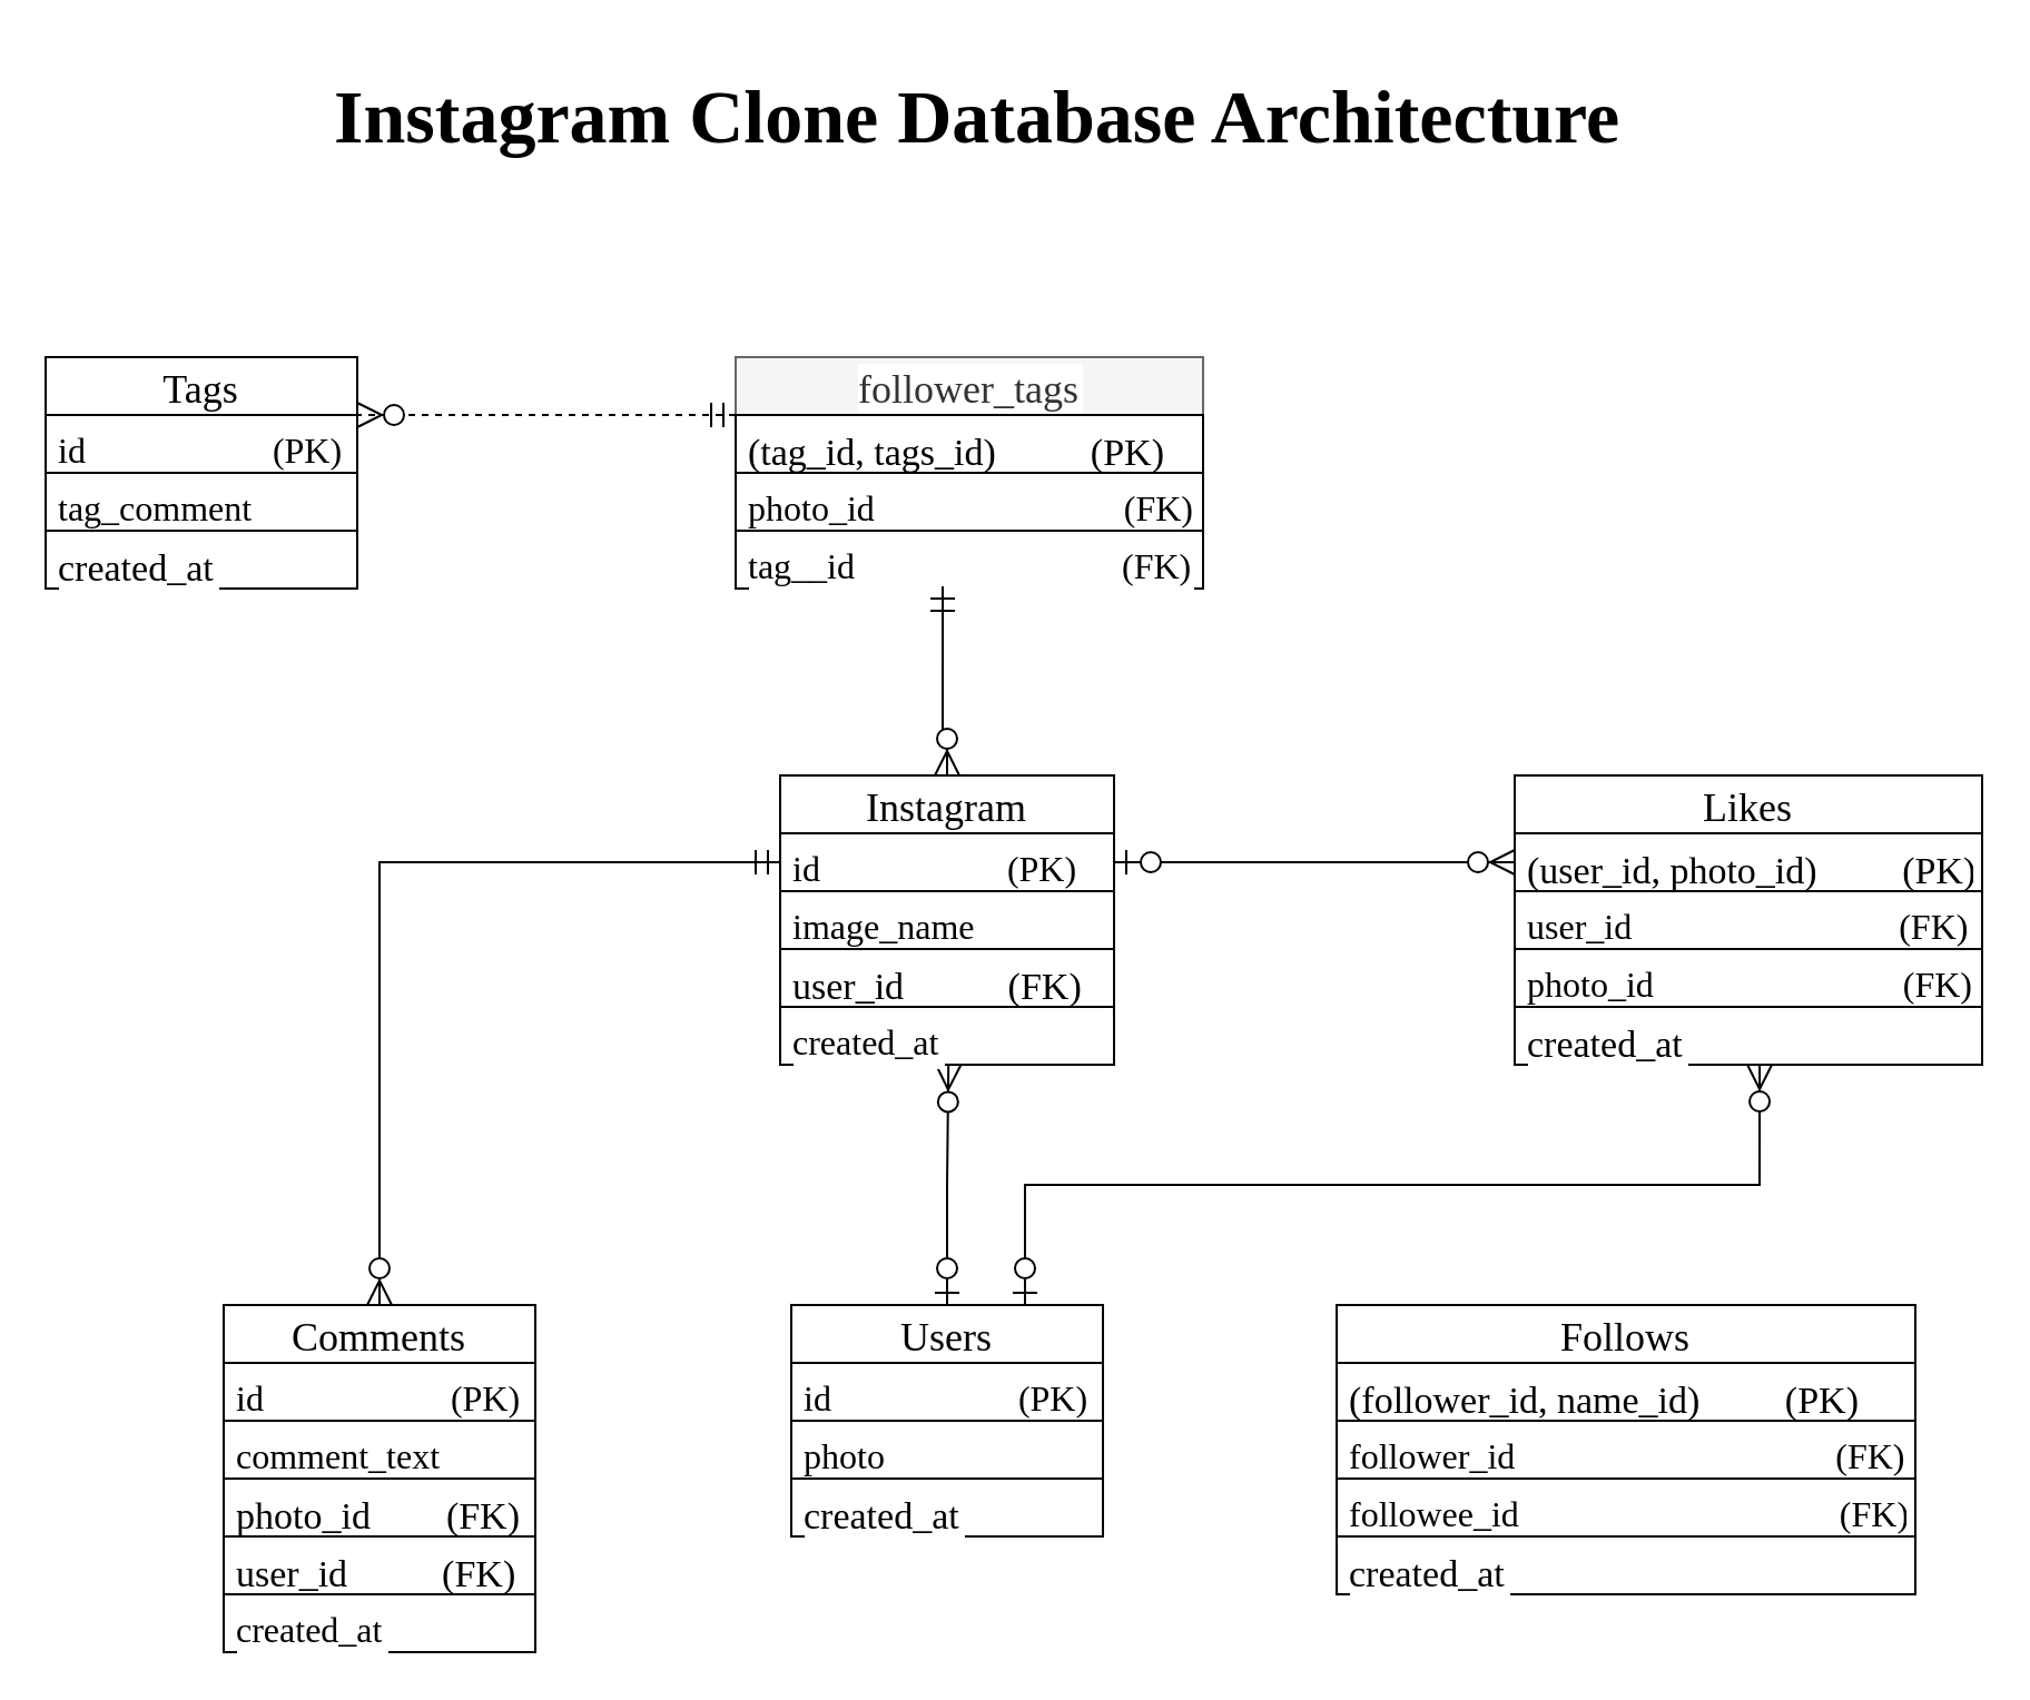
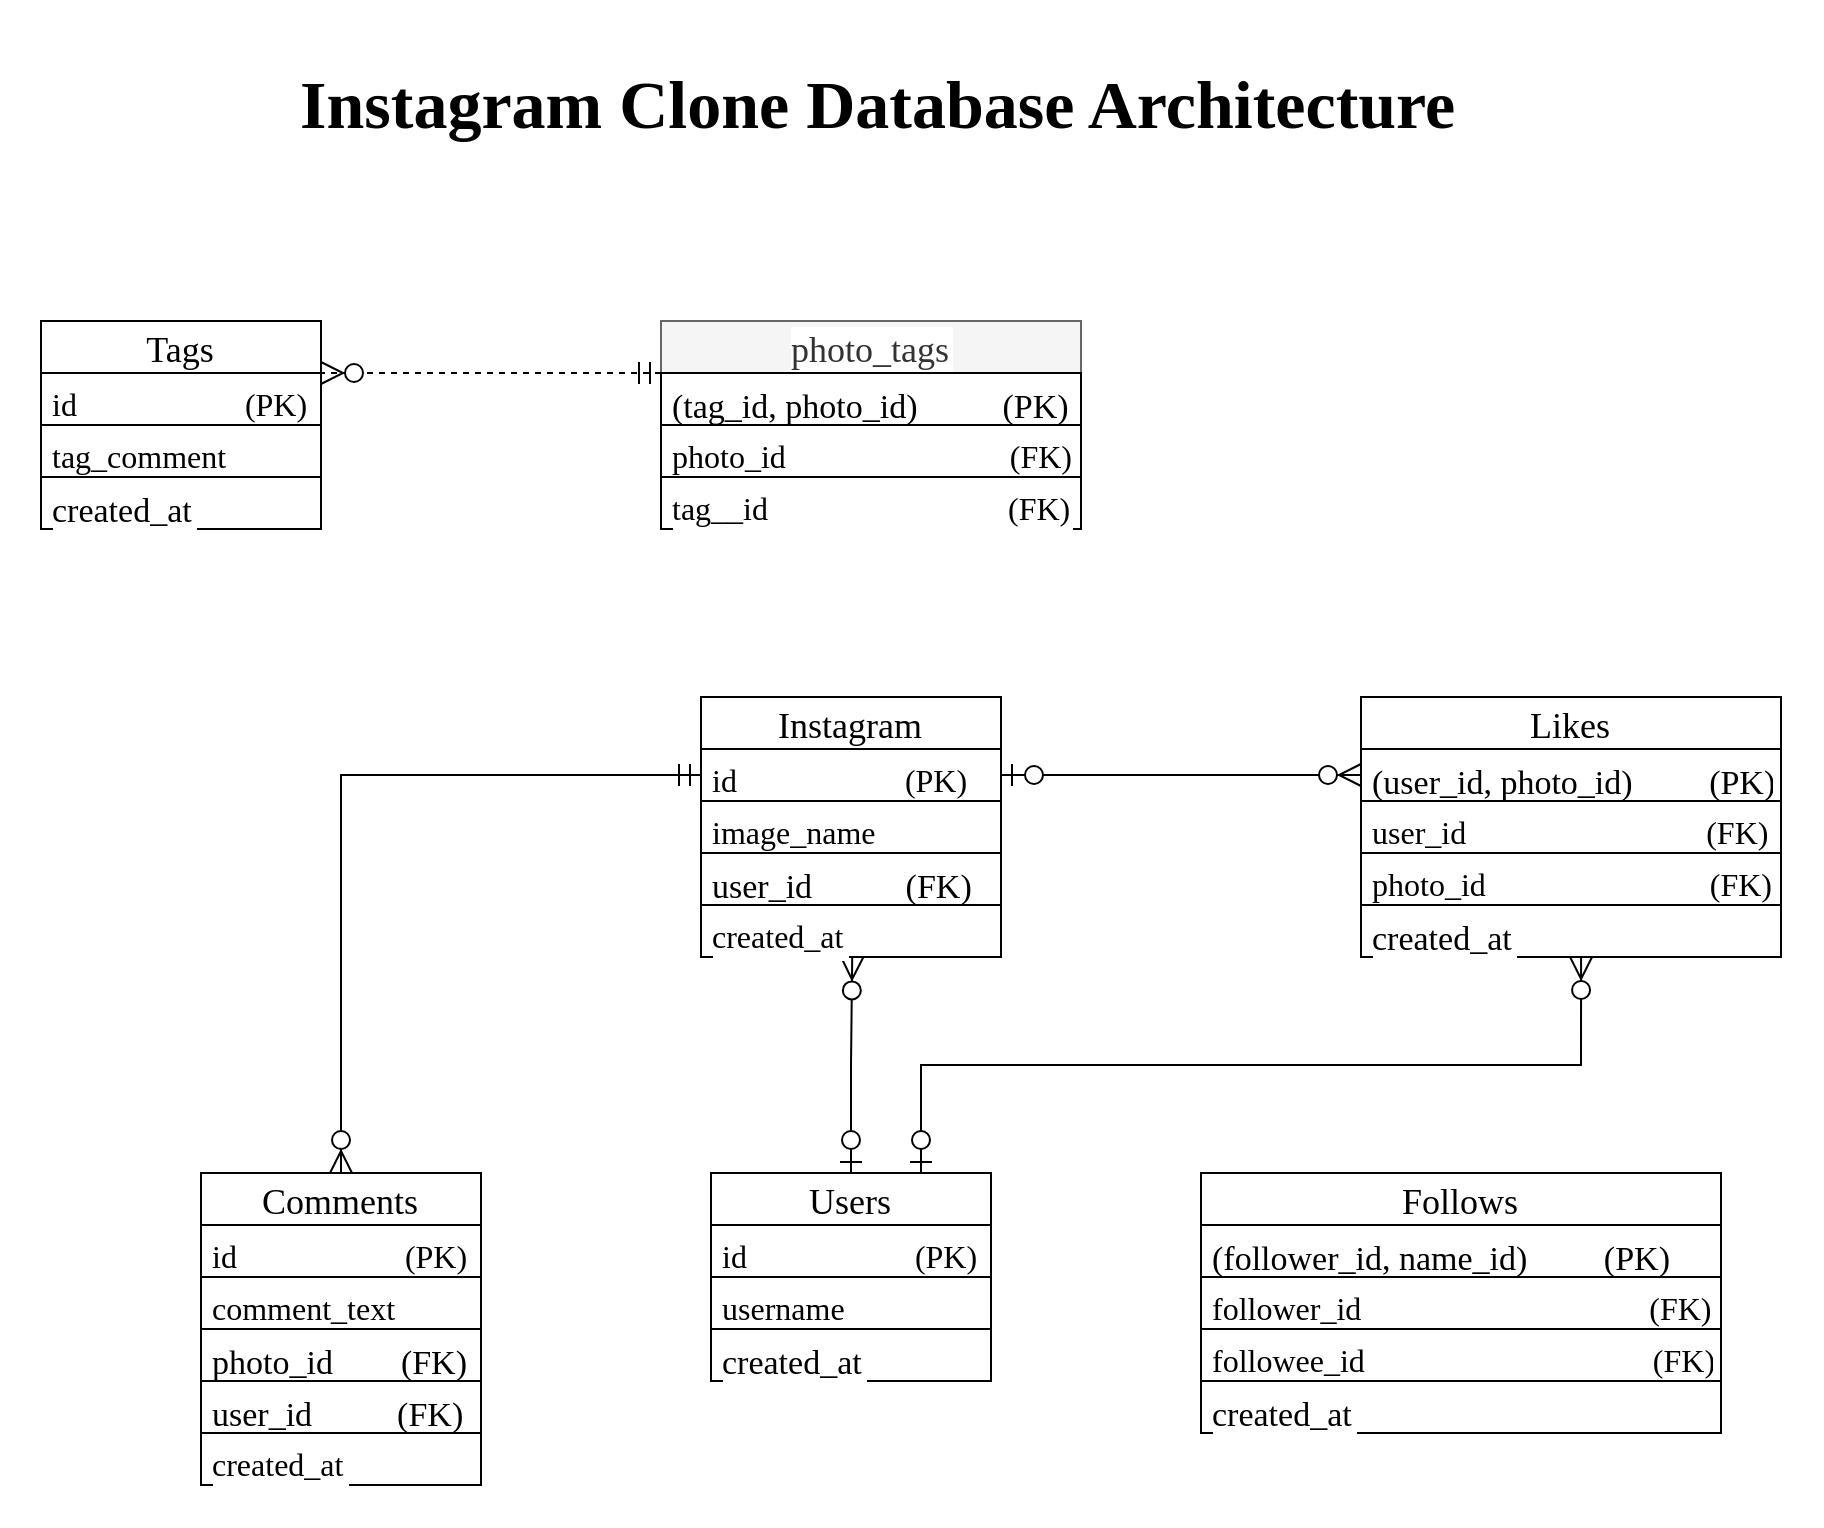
- <mxCell id="34" value="follower_tags" style="swimlane;fontStyle=0;childLayout=stackLayout;horizontal=1;startSize=26;horizontalStack=0;resizeParent=1;resizeParentMax=0;resizeLast=0;collapsible=1;marginBottom=0;fontFamily=Times New Roman;fontSize=18;labelBackgroundColor=#FFFFFF;fontColor=#333333;strokeColor=#666666;fillColor=#f5f5f5;" vertex="1" parent="1"><mxGeometry x="330" y="160" width="210" height="104" as="geometry" /></mxCell>
+ <mxCell id="34" value="photo_tags" style="swimlane;fontStyle=0;childLayout=stackLayout;horizontal=1;startSize=26;horizontalStack=0;resizeParent=1;resizeParentMax=0;resizeLast=0;collapsible=1;marginBottom=0;fontFamily=Times New Roman;fontSize=18;labelBackgroundColor=#FFFFFF;fontColor=#333333;strokeColor=#666666;fillColor=#f5f5f5;" vertex="1" parent="1"><mxGeometry x="330" y="160" width="210" height="104" as="geometry" /></mxCell>
- <mxCell id="35" value="(tag_id, tags_id)          (PK)" style="text;fillColor=none;align=left;verticalAlign=top;spacingLeft=4;spacingRight=4;overflow=hidden;rotatable=0;points=[[0,0.5],[1,0.5]];portConstraint=eastwest;fontSize=17;fontFamily=Times New Roman;labelBackgroundColor=#FFFFFF;fontColor=#000000;strokeColor=#000000;" vertex="1" parent="34"><mxGeometry y="26" width="210" height="26" as="geometry" /></mxCell>
+ <mxCell id="35" value="(tag_id, photo_id)          (PK)" style="text;fillColor=none;align=left;verticalAlign=top;spacingLeft=4;spacingRight=4;overflow=hidden;rotatable=0;points=[[0,0.5],[1,0.5]];portConstraint=eastwest;fontSize=17;fontFamily=Times New Roman;labelBackgroundColor=#FFFFFF;fontColor=#000000;strokeColor=#000000;" vertex="1" parent="34"><mxGeometry y="26" width="210" height="26" as="geometry" /></mxCell>
- <mxCell id="40" style="edgeStyle=orthogonalEdgeStyle;rounded=0;orthogonalLoop=1;jettySize=auto;html=1;exitX=0.443;exitY=0.962;exitDx=0;exitDy=0;entryX=0.5;entryY=0;entryDx=0;entryDy=0;fontFamily=Times New Roman;fontSize=17;startArrow=ERmandOne;startFill=0;endArrow=ERzeroToMany;endFill=1;startSize=9;endSize=9;targetPerimeterSpacing=0;exitPerimeter=0;labelBackgroundColor=#FFFFFF;fontColor=#000000;strokeColor=#000000;" edge="1" parent="1" source="37" target="8"><mxGeometry relative="1" as="geometry"><Array as="points"><mxPoint x="423" y="333" /></Array></mxGeometry></mxCell>
- <mxCell id="6" value="photo" style="text;fillColor=none;align=left;verticalAlign=top;spacingLeft=4;spacingRight=4;overflow=hidden;rotatable=0;points=[[0,0.5],[1,0.5]];portConstraint=eastwest;fontFamily=Times New Roman;fontSize=16;labelBackgroundColor=#FFFFFF;fontColor=#000000;strokeColor=#000000;" vertex="1" parent="4"><mxGeometry y="52" width="140" height="26" as="geometry" /></mxCell>
+ <mxCell id="6" value="username" style="text;fillColor=none;align=left;verticalAlign=top;spacingLeft=4;spacingRight=4;overflow=hidden;rotatable=0;points=[[0,0.5],[1,0.5]];portConstraint=eastwest;fontFamily=Times New Roman;fontSize=16;labelBackgroundColor=#FFFFFF;fontColor=#000000;strokeColor=#000000;" vertex="1" parent="4"><mxGeometry y="52" width="140" height="26" as="geometry" /></mxCell>
